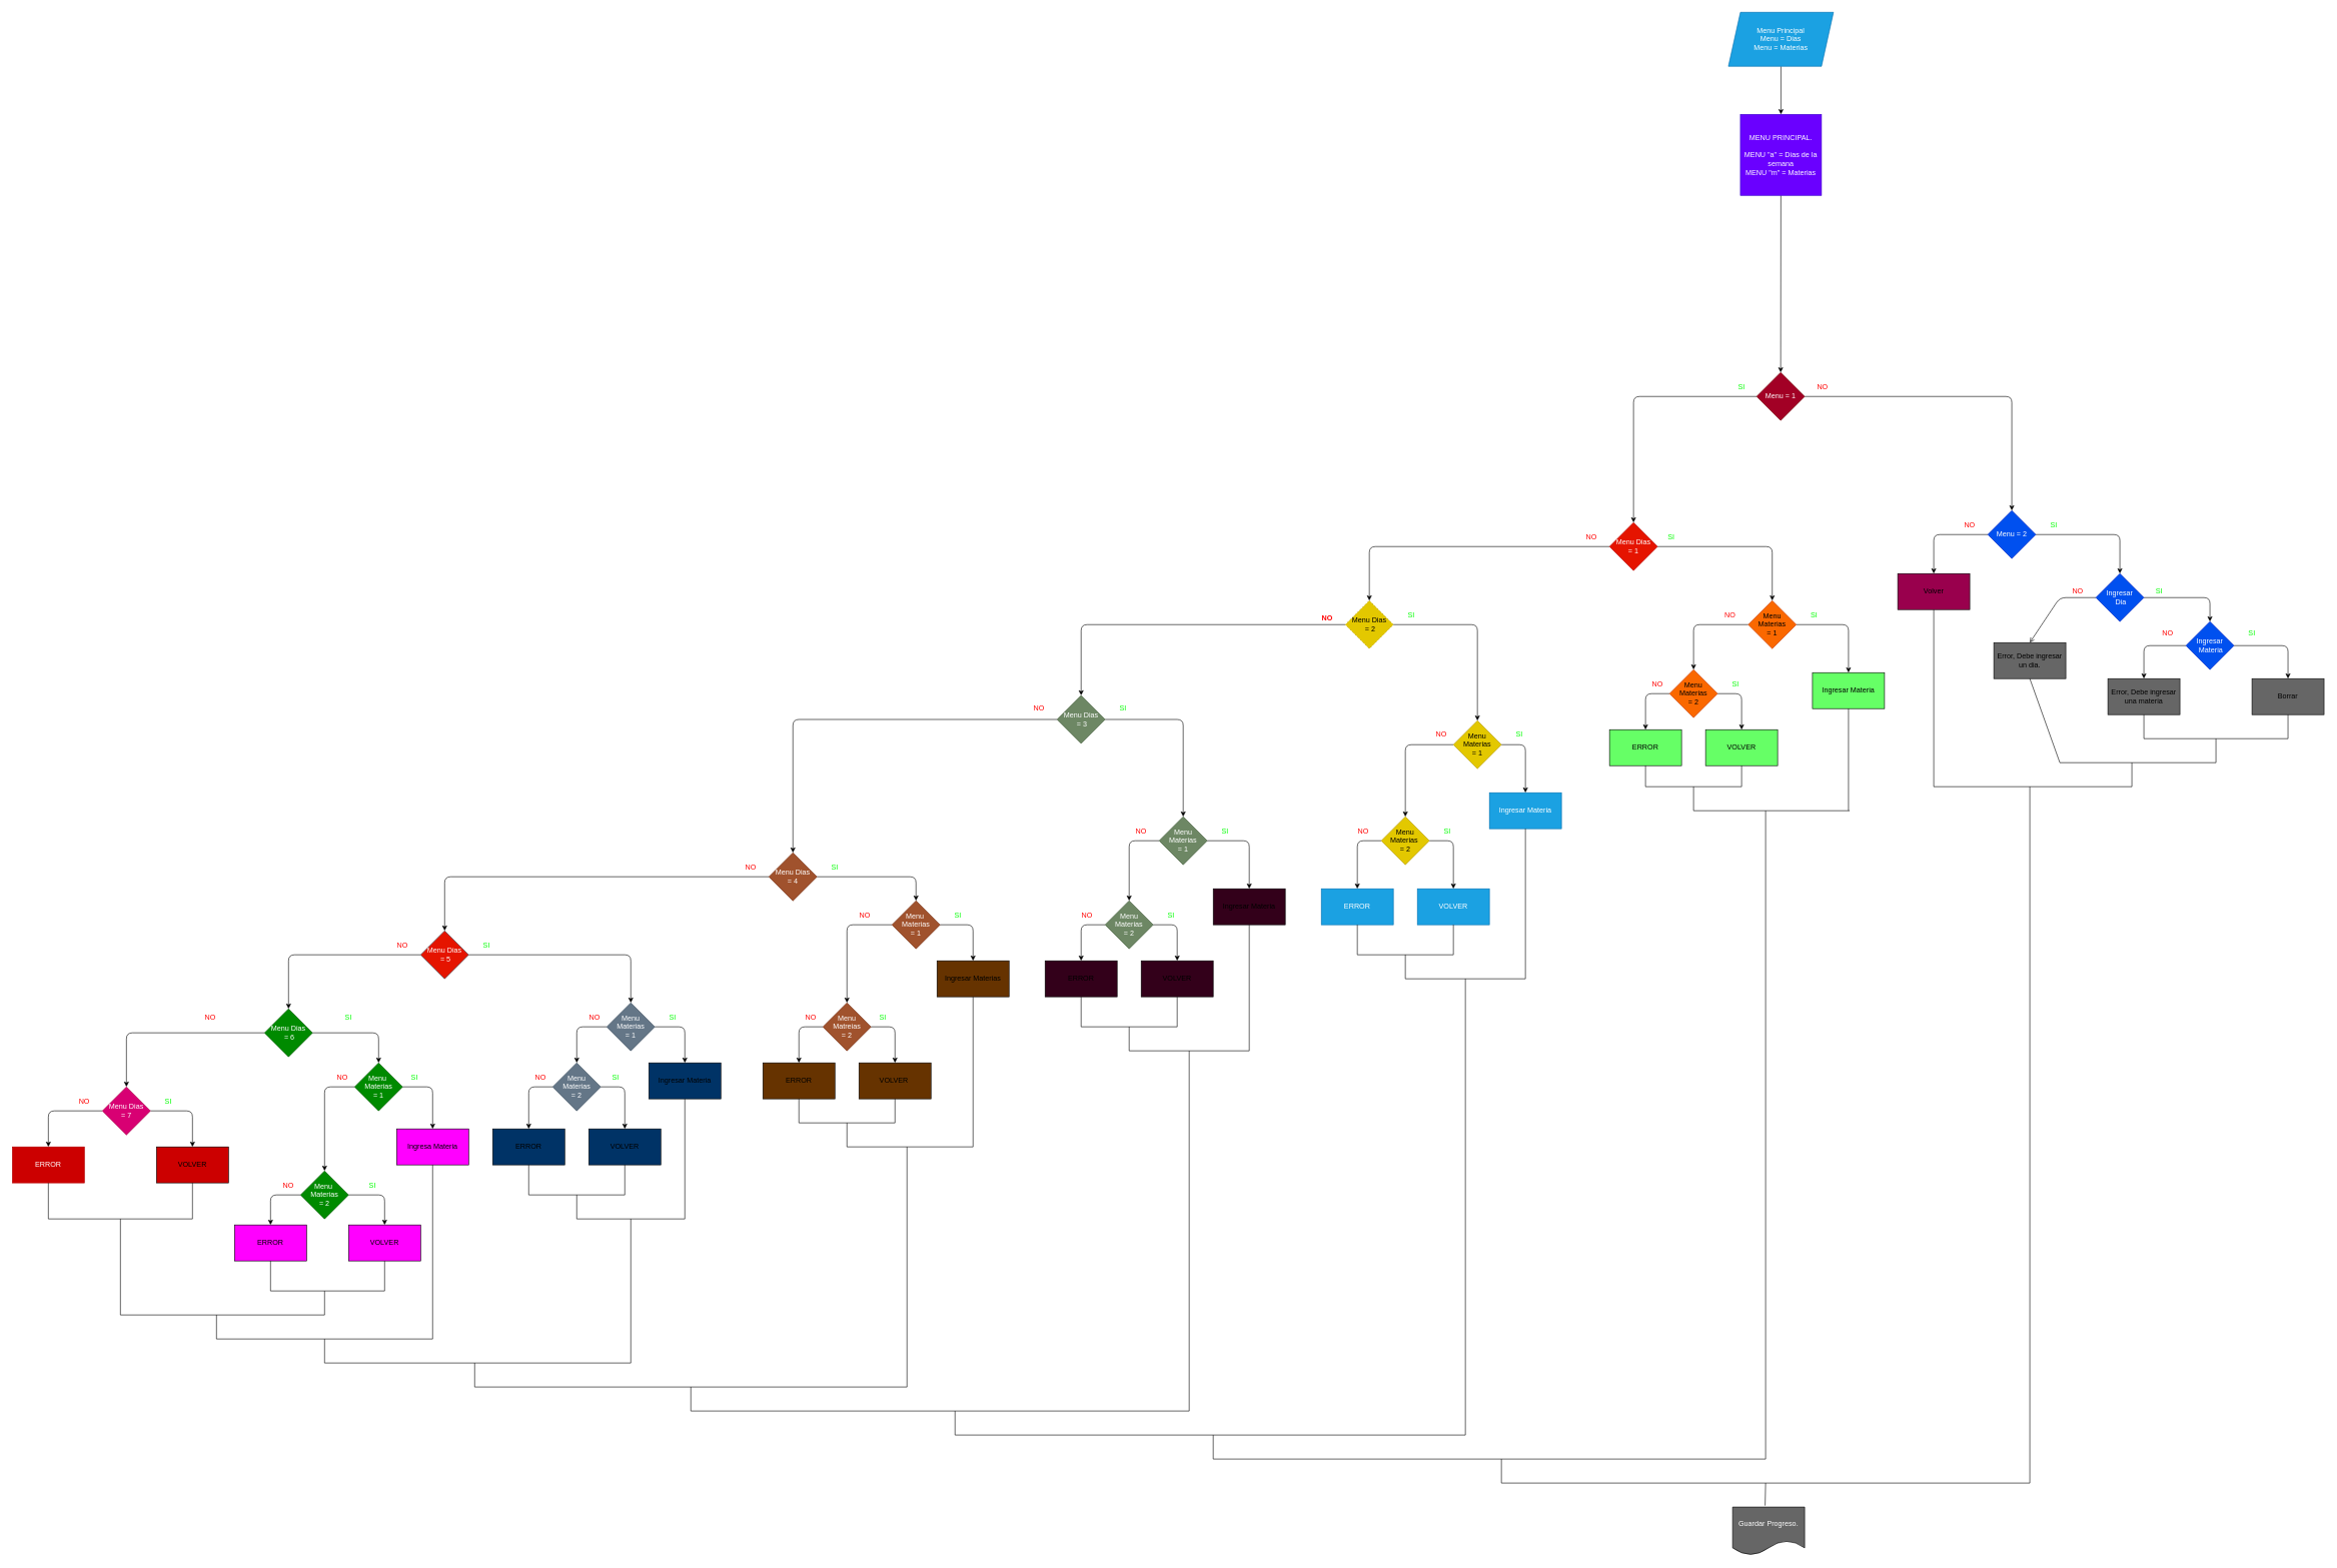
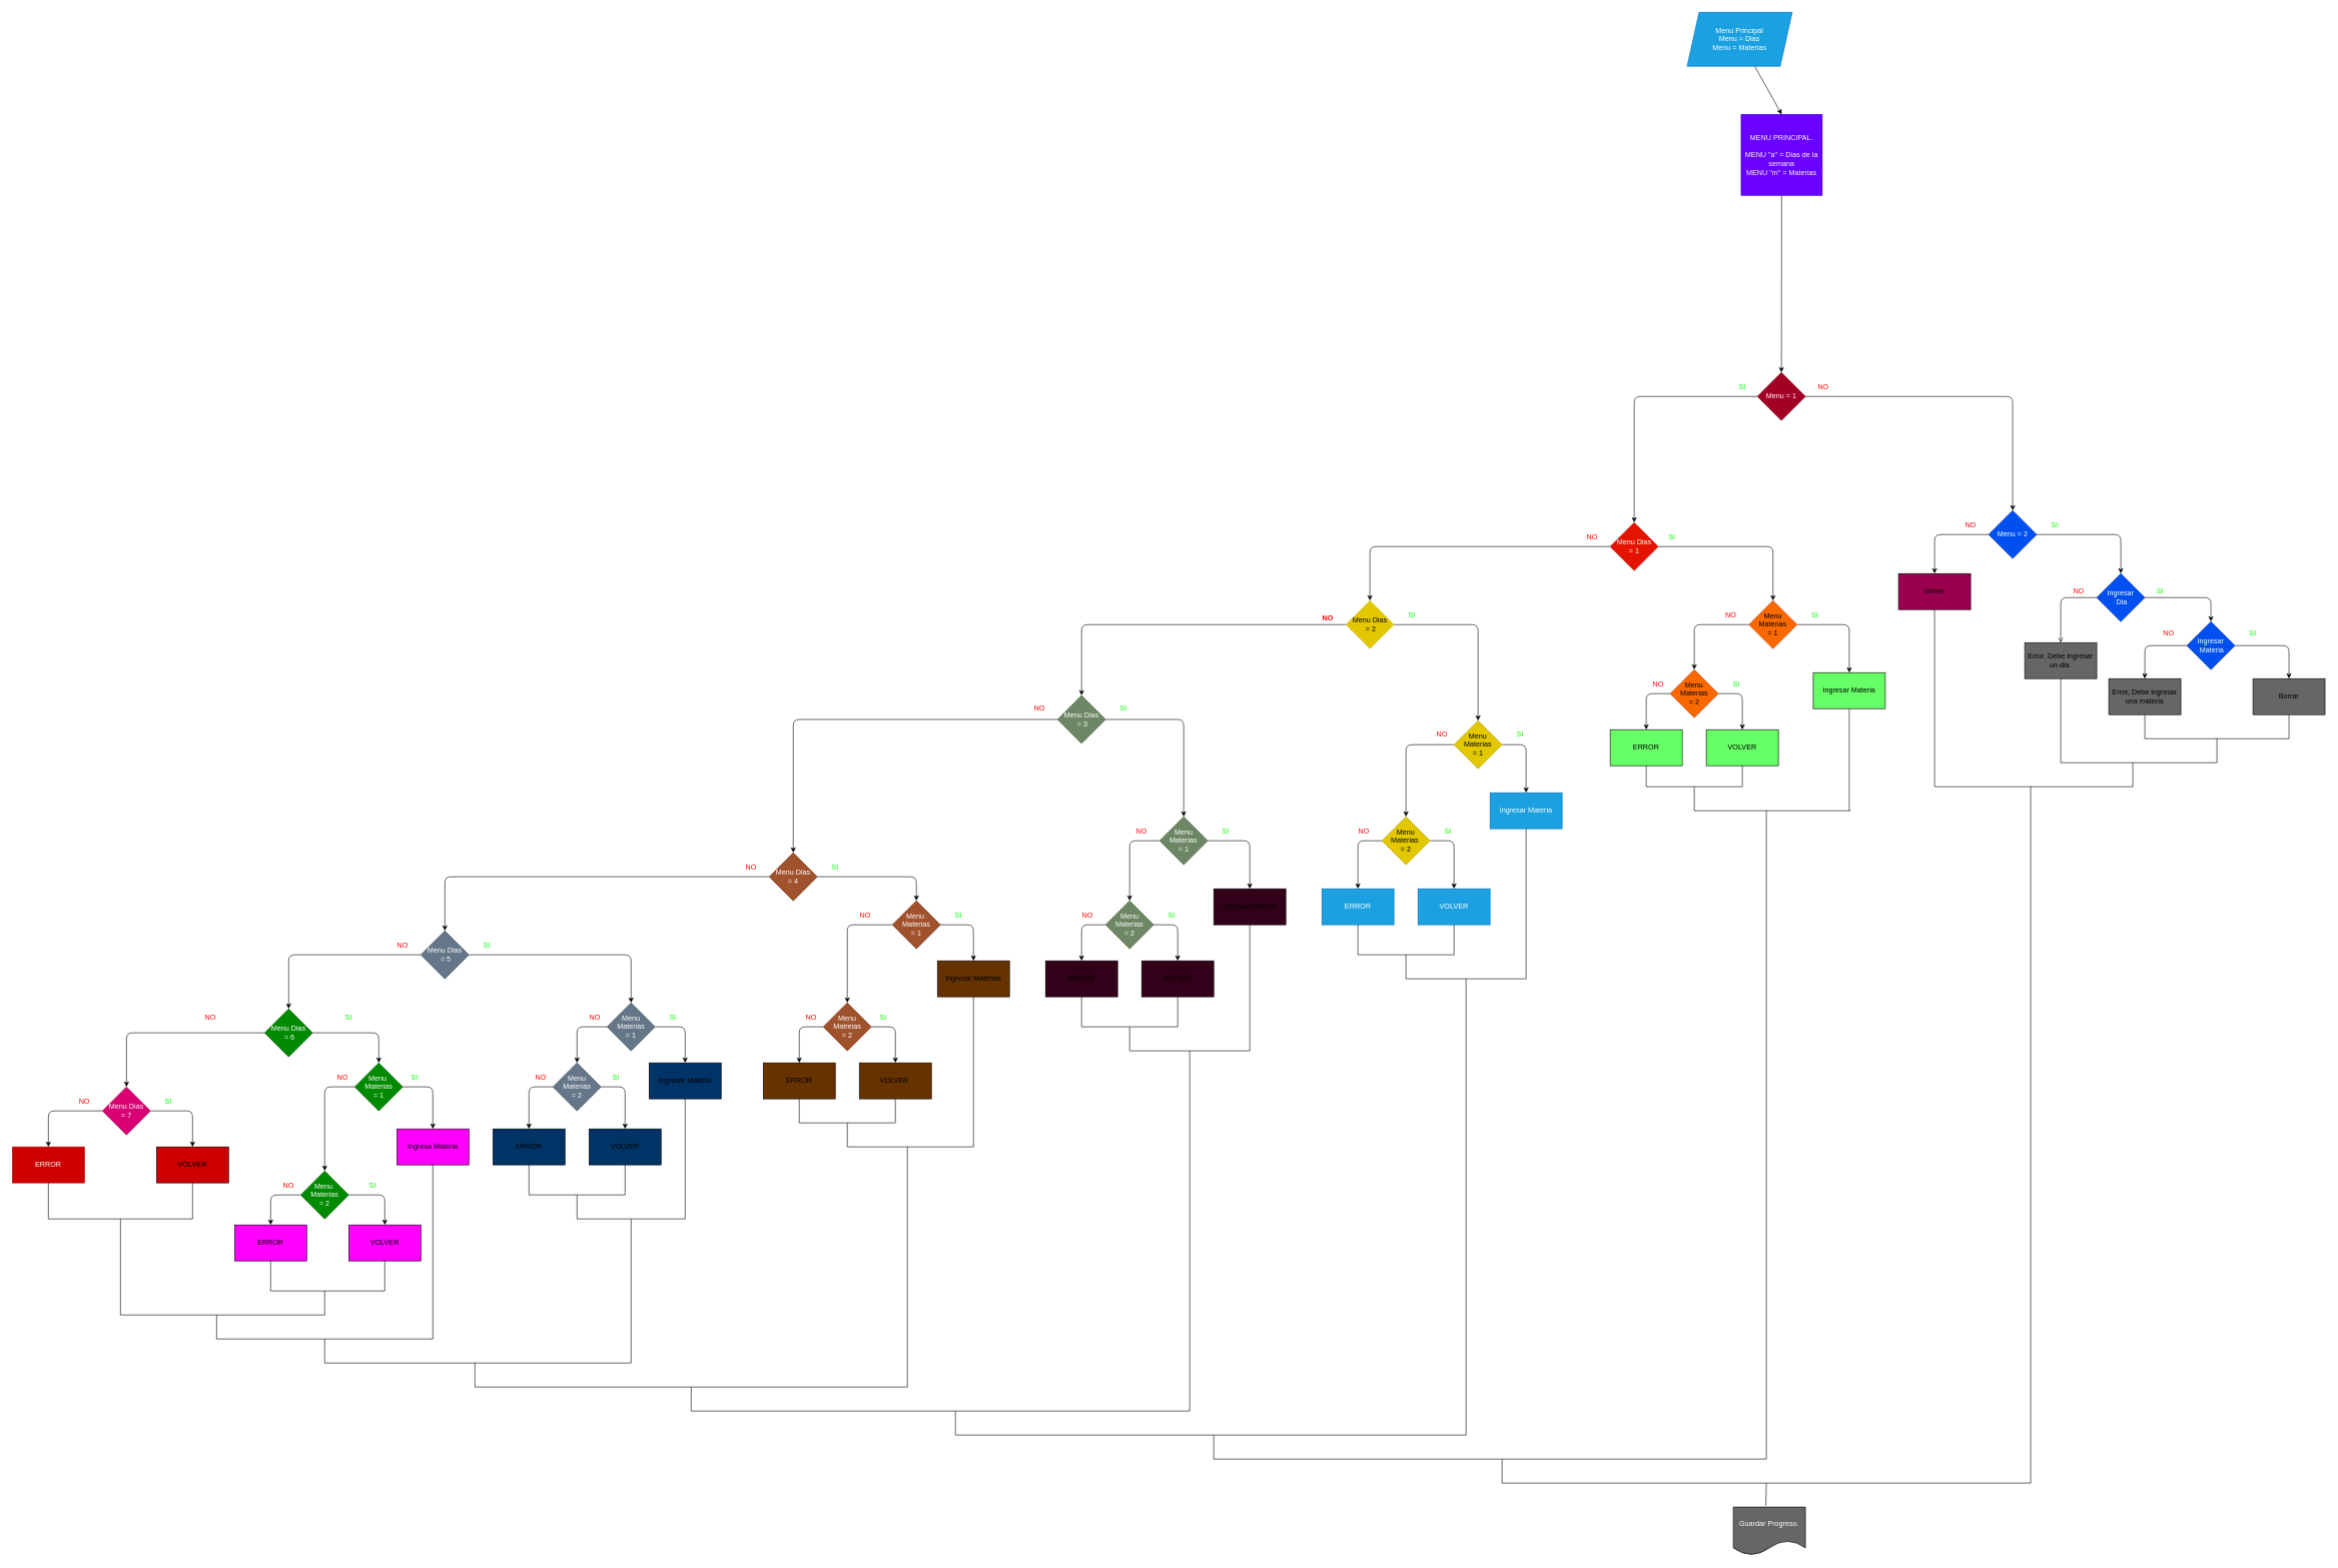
- <mxCell id="3" value="Menu Principal&lt;br&gt;Menu = Dias&lt;br&gt;Menu = Materias" style="shape=parallelogram;perimeter=parallelogramPerimeter;whiteSpace=wrap;html=1;fixedSize=1;fillColor=#1ba1e2;fontColor=#ffffff;strokeColor=#006EAF;" parent="1" vertex="1"><mxGeometry x="2878" y="20" width="175" height="90" as="geometry" /></mxCell>
+ <mxCell id="3" value="Menu Principal&lt;br&gt;Menu = Dias&lt;br&gt;Menu = Materias" style="shape=parallelogram;perimeter=parallelogramPerimeter;whiteSpace=wrap;html=1;fixedSize=1;fillColor=#1ba1e2;fontColor=#ffffff;strokeColor=#006EAF;" parent="1" vertex="1"><mxGeometry x="2808" y="20" width="175" height="90" as="geometry" /></mxCell>
- <mxCell id="137" value="Error, Debe ingresar un dia." style="rounded=0;whiteSpace=wrap;html=1;fillColor=#666666;" vertex="1" parent="1"><mxGeometry x="3320" y="1070" width="120" height="60" as="geometry" /></mxCell>
+ <mxCell id="137" value="Error, Debe ingresar un dia." style="rounded=0;whiteSpace=wrap;html=1;fillColor=#666666;" vertex="1" parent="1"><mxGeometry x="3370" y="1070" width="120" height="60" as="geometry" /></mxCell>
- <mxCell id="28" value="Menu Dias&lt;br&gt;&amp;nbsp;= 5" style="rhombus;whiteSpace=wrap;html=1;fillColor=#e51400;fontColor=#ffffff;strokeColor=#314354;" parent="1" vertex="1"><mxGeometry x="700" y="1550" width="80" height="80" as="geometry" /></mxCell>
+ <mxCell id="28" value="Menu Dias&lt;br&gt;&amp;nbsp;= 5" style="rhombus;whiteSpace=wrap;html=1;fillColor=#647687;fontColor=#ffffff;strokeColor=#314354;" parent="1" vertex="1"><mxGeometry x="700" y="1550" width="80" height="80" as="geometry" /></mxCell>
